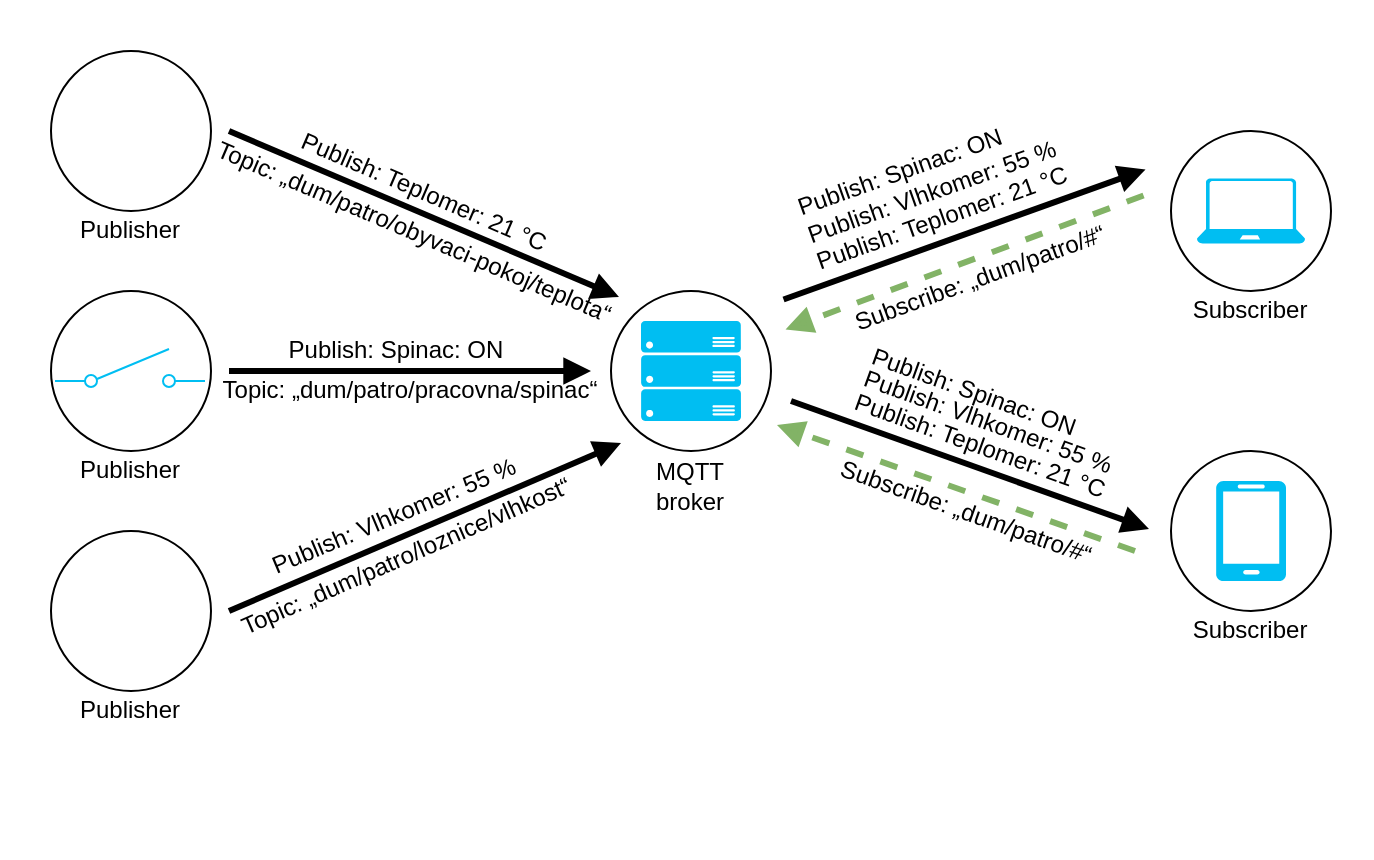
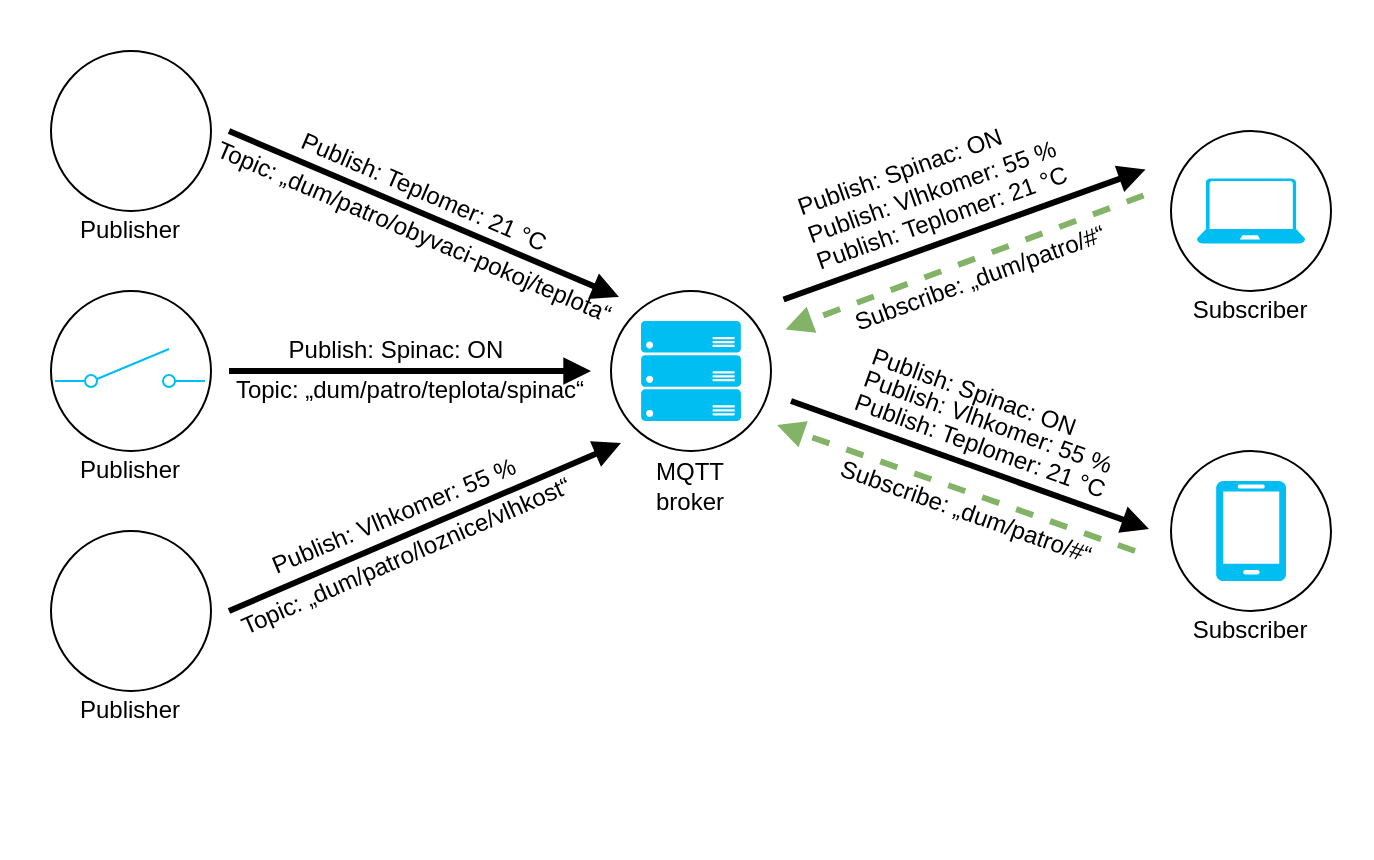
- <mxCell id="26" value="Topic: „dum/patro/pracovna/spinac“" style="text;html=1;strokeColor=none;fillColor=none;align=center;verticalAlign=middle;whiteSpace=wrap;rounded=0;" parent="1" vertex="1"><mxGeometry x="105" y="185" width="200" height="20" as="geometry" /></mxCell>
+ <mxCell id="26" value="Topic: „dum/patro/teplota/spinac“" style="text;html=1;strokeColor=none;fillColor=none;align=center;verticalAlign=middle;whiteSpace=wrap;rounded=0;" parent="1" vertex="1"><mxGeometry x="105" y="185" width="200" height="20" as="geometry" /></mxCell>
